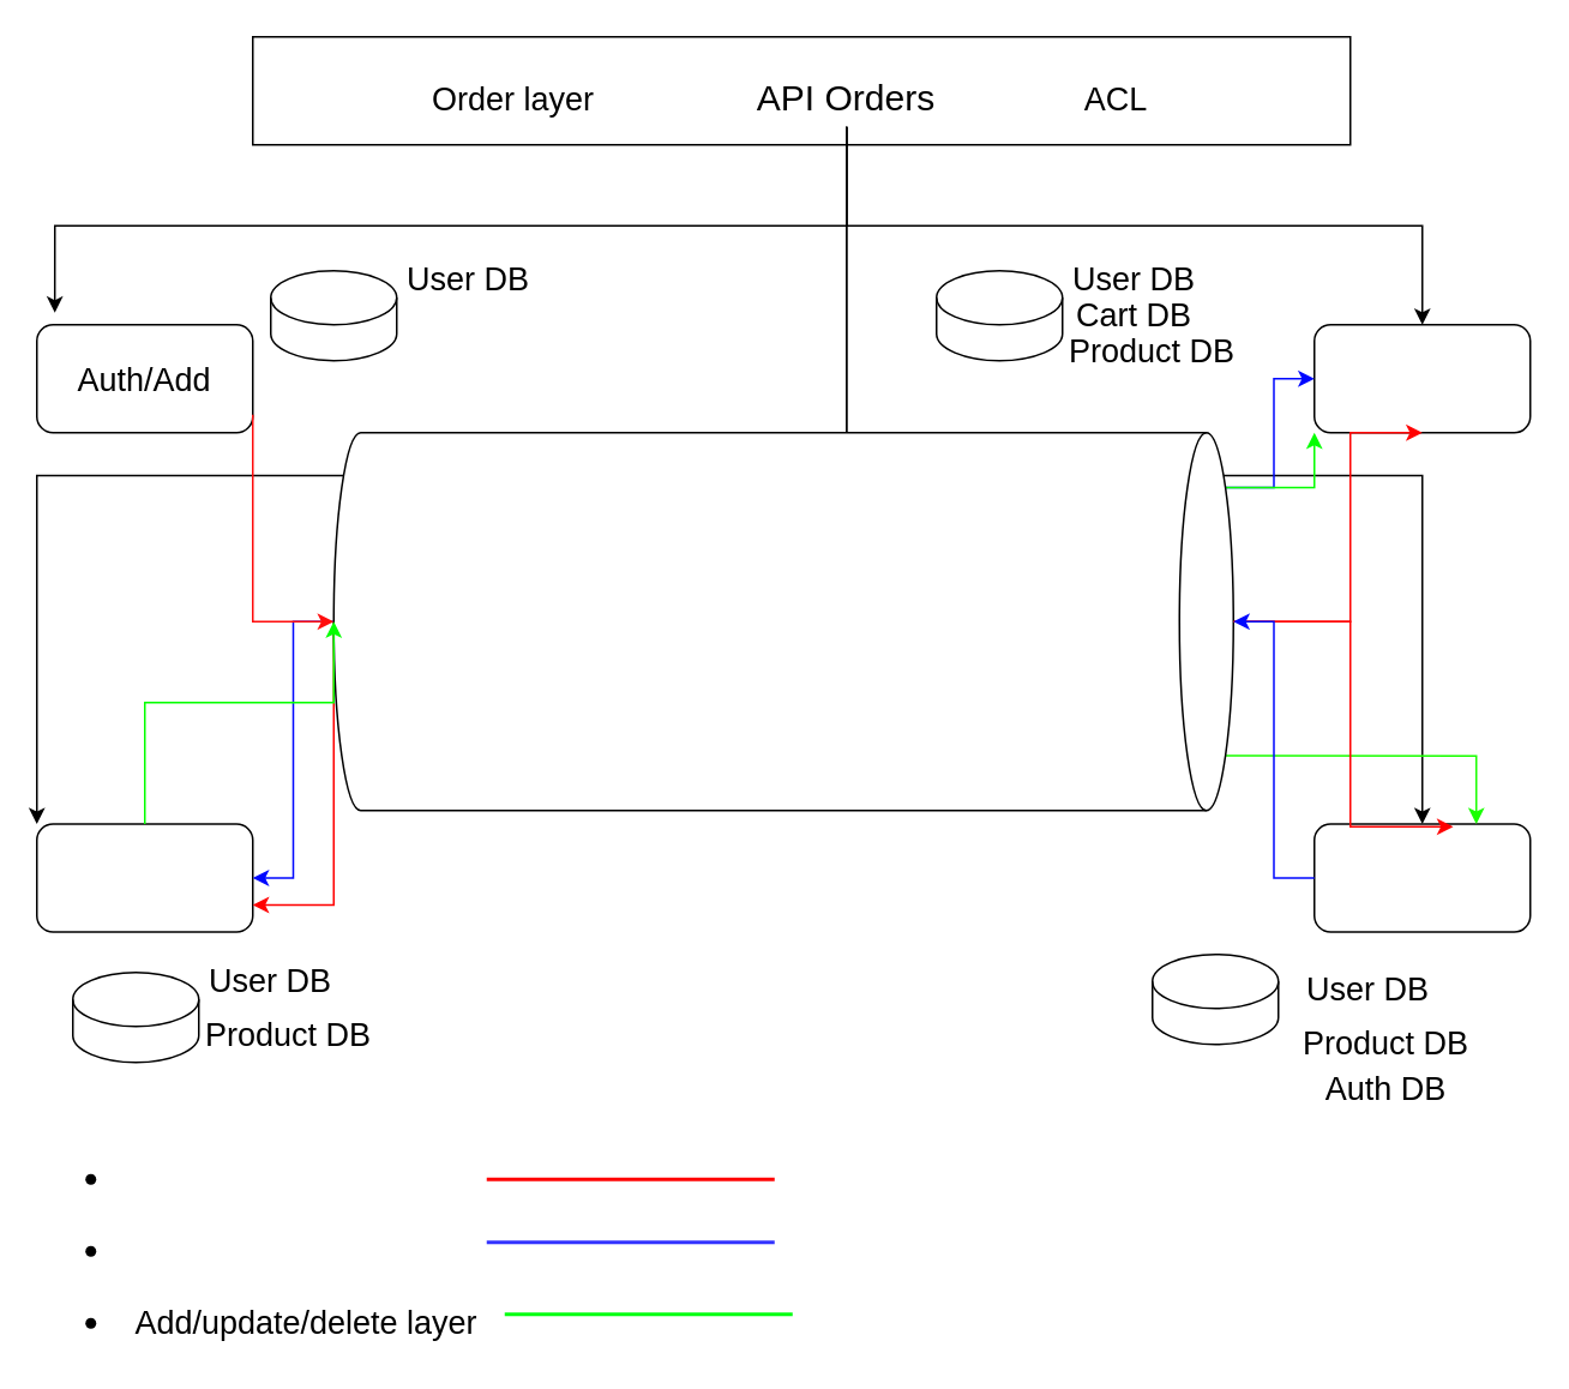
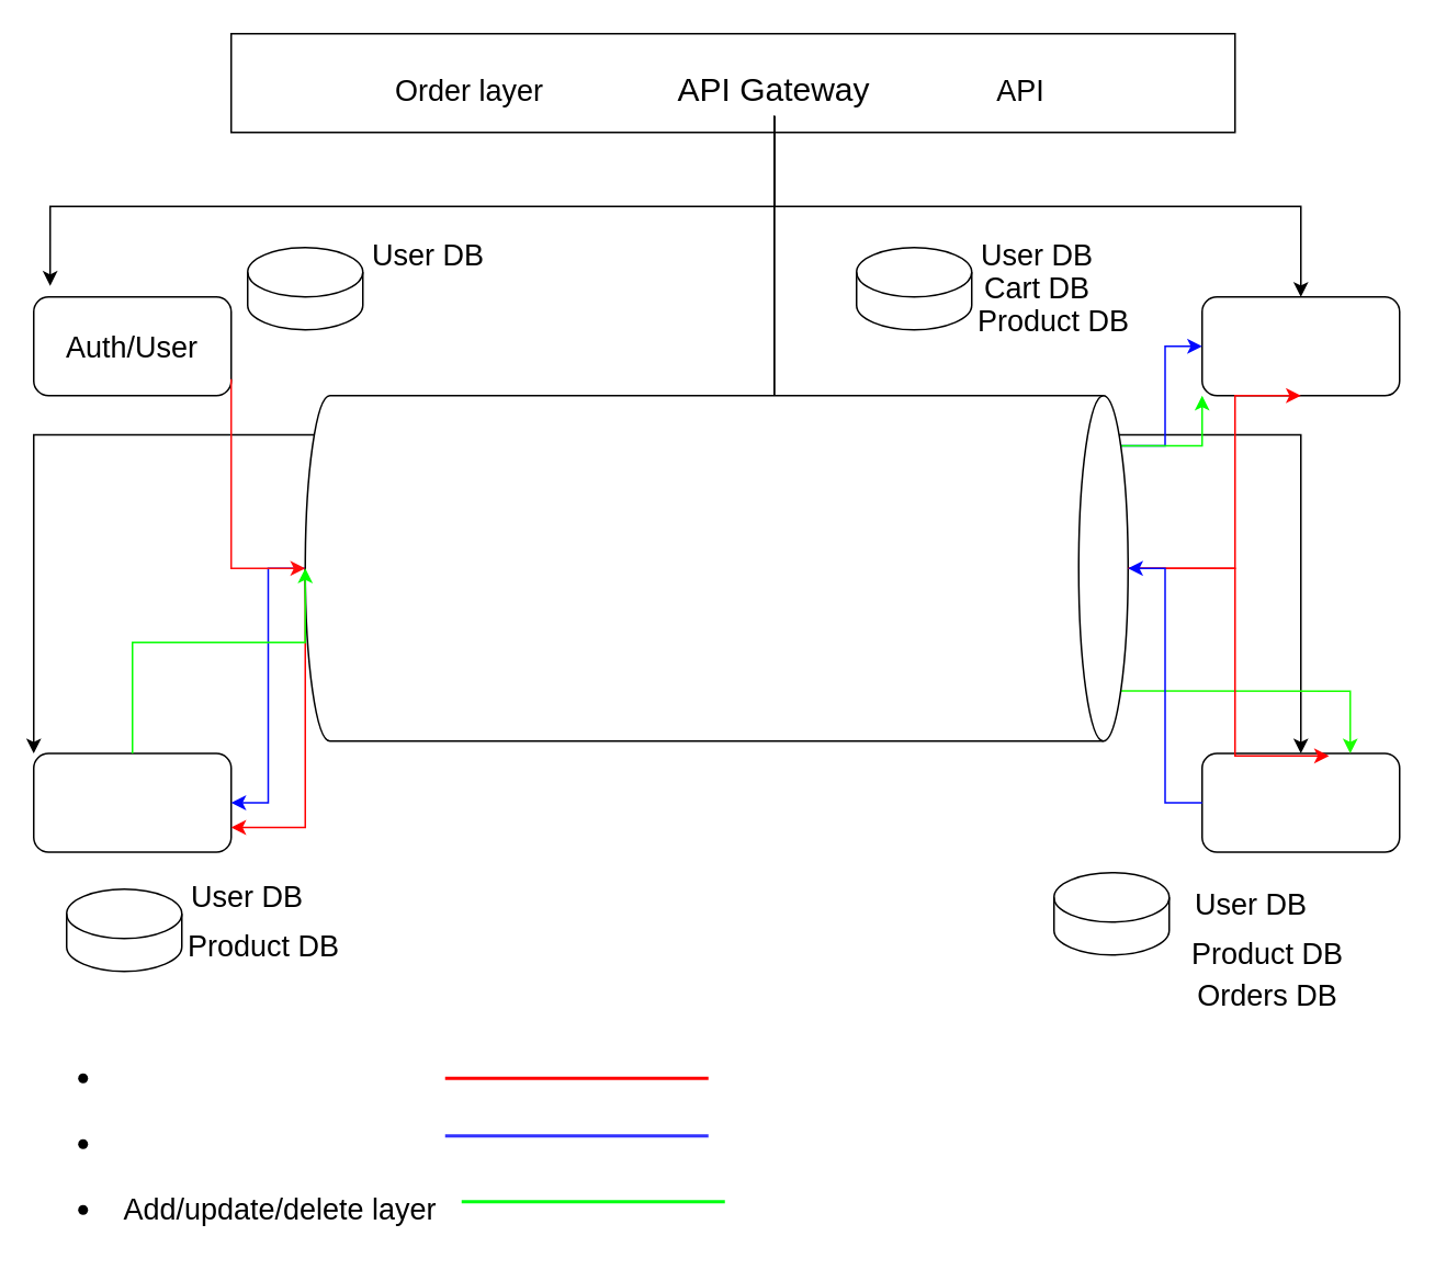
- <mxCell id="6" value="&lt;font style=&quot;font-size: 20px;&quot;&gt;API Orders&lt;/font&gt;" style="text;strokeColor=none;align=center;fillColor=none;html=1;verticalAlign=middle;whiteSpace=wrap;rounded=0;fontSize=20;" parent="1" vertex="1"><mxGeometry x="330" y="35" width="280" height="35" as="geometry" /></mxCell>
+ <mxCell id="6" value="&lt;font style=&quot;font-size: 20px;&quot;&gt;API Gateway&lt;/font&gt;" style="text;strokeColor=none;align=center;fillColor=none;html=1;verticalAlign=middle;whiteSpace=wrap;rounded=0;fontSize=20;" parent="1" vertex="1"><mxGeometry x="330" y="35" width="280" height="35" as="geometry" /></mxCell>
- <mxCell id="43" value="&lt;span style=&quot;font-size: 18px;&quot;&gt;ACL&lt;/span&gt;" style="text;strokeColor=none;align=center;fillColor=none;html=1;verticalAlign=middle;whiteSpace=wrap;rounded=0;" parent="1" vertex="1"><mxGeometry x="580" y="40" width="80" height="30" as="geometry" /></mxCell>
+ <mxCell id="43" value="&lt;span style=&quot;font-size: 18px;&quot;&gt;API&lt;/span&gt;" style="text;strokeColor=none;align=center;fillColor=none;html=1;verticalAlign=middle;whiteSpace=wrap;rounded=0;" parent="1" vertex="1"><mxGeometry x="580" y="40" width="80" height="30" as="geometry" /></mxCell>
- <mxCell id="11" value="&lt;font style=&quot;font-size: 18px;&quot;&gt;Auth/Add&lt;/font&gt;" style="text;strokeColor=none;align=center;fillColor=none;html=1;verticalAlign=middle;whiteSpace=wrap;rounded=0;" parent="1" vertex="1"><mxGeometry x="20" y="192.5" width="120" height="37.5" as="geometry" /></mxCell>
+ <mxCell id="11" value="&lt;font style=&quot;font-size: 18px;&quot;&gt;Auth/User&lt;/font&gt;" style="text;strokeColor=none;align=center;fillColor=none;html=1;verticalAlign=middle;whiteSpace=wrap;rounded=0;" parent="1" vertex="1"><mxGeometry x="20" y="192.5" width="120" height="37.5" as="geometry" /></mxCell>
- <mxCell id="45" value="&lt;span style=&quot;font-size: 18px;&quot;&gt;Auth DB&lt;/span&gt;" style="text;strokeColor=none;align=center;fillColor=none;html=1;verticalAlign=middle;whiteSpace=wrap;rounded=0;" parent="1" vertex="1"><mxGeometry x="720" y="590" width="100" height="30" as="geometry" /></mxCell>
+ <mxCell id="45" value="&lt;span style=&quot;font-size: 18px;&quot;&gt;Orders DB&lt;/span&gt;" style="text;strokeColor=none;align=center;fillColor=none;html=1;verticalAlign=middle;whiteSpace=wrap;rounded=0;" parent="1" vertex="1"><mxGeometry x="720" y="590" width="100" height="30" as="geometry" /></mxCell>
